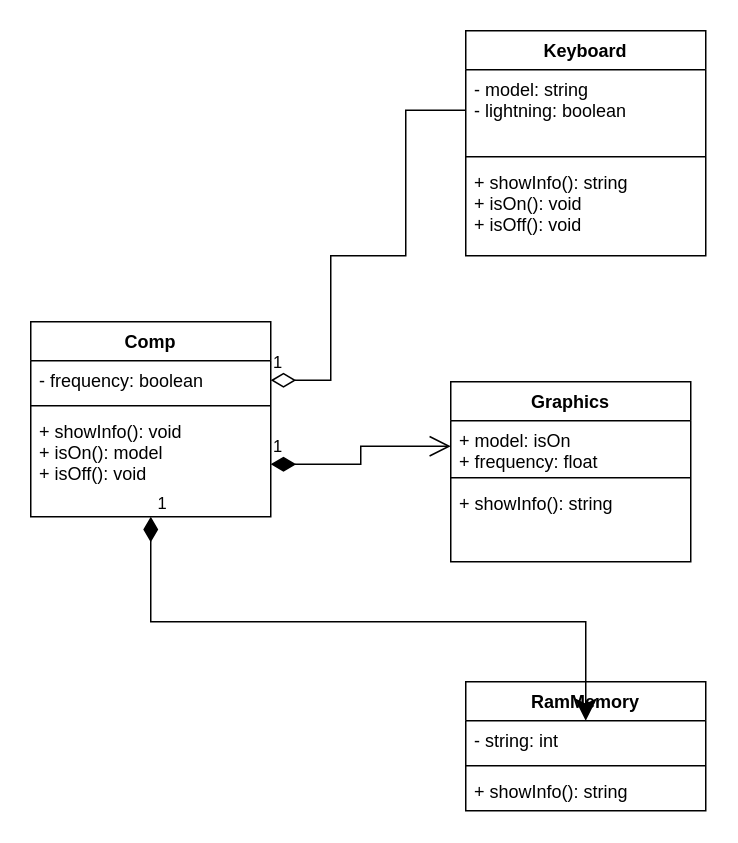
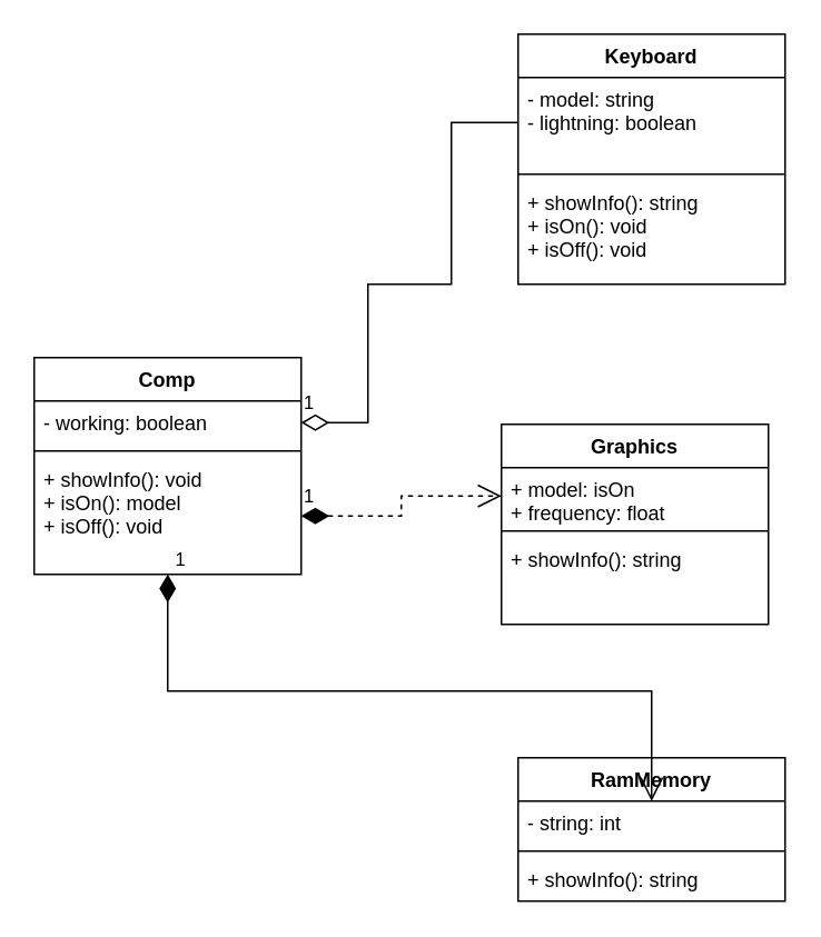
- <mxCell id="3" value="- frequency: boolean" style="text;strokeColor=none;fillColor=none;align=left;verticalAlign=top;spacingLeft=4;spacingRight=4;overflow=hidden;rotatable=0;points=[[0,0.5],[1,0.5]];portConstraint=eastwest;" vertex="1" parent="2"><mxGeometry y="26" width="160" height="26" as="geometry" /></mxCell>
+ <mxCell id="3" value="- working: boolean" style="text;strokeColor=none;fillColor=none;align=left;verticalAlign=top;spacingLeft=4;spacingRight=4;overflow=hidden;rotatable=0;points=[[0,0.5],[1,0.5]];portConstraint=eastwest;" vertex="1" parent="2"><mxGeometry y="26" width="160" height="26" as="geometry" /></mxCell>
- <mxCell id="18" value="1" style="endArrow=open;html=1;endSize=12;startArrow=diamondThin;startSize=14;startFill=1;edgeStyle=orthogonalEdgeStyle;align=left;verticalAlign=bottom;rounded=0;entryX=0;entryY=0.5;entryDx=0;entryDy=0;" edge="1" parent="1" source="5" target="11"><mxGeometry x="-1" y="3" relative="1" as="geometry"><mxPoint x="210" y="280" as="sourcePoint" /><mxPoint x="370" y="280" as="targetPoint" /></mxGeometry></mxCell>
+ <mxCell id="18" value="1" style="endArrow=open;html=1;endSize=12;startArrow=diamondThin;startSize=14;startFill=1;edgeStyle=orthogonalEdgeStyle;align=left;verticalAlign=bottom;rounded=0;entryX=0;entryY=0.5;entryDx=0;entryDy=0;dashed=1;" edge="1" parent="1" source="5" target="11"><mxGeometry x="-1" y="3" relative="1" as="geometry"><mxPoint x="210" y="280" as="sourcePoint" /><mxPoint x="370" y="280" as="targetPoint" /></mxGeometry></mxCell>
- <mxCell id="19" value="1" style="endArrow=classic;html=1;endSize=12;startArrow=diamondThin;startSize=14;startFill=1;edgeStyle=orthogonalEdgeStyle;align=left;verticalAlign=bottom;rounded=0;" edge="1" parent="1" source="5" target="15"><mxGeometry x="-1" y="3" relative="1" as="geometry"><mxPoint x="90" y="414" as="sourcePoint" /><mxPoint x="250" y="414" as="targetPoint" /><Array as="points"><mxPoint x="100" y="414" /><mxPoint x="390" y="414" /></Array></mxGeometry></mxCell>
+ <mxCell id="19" value="1" style="endArrow=open;html=1;endSize=12;startArrow=diamondThin;startSize=14;startFill=1;edgeStyle=orthogonalEdgeStyle;align=left;verticalAlign=bottom;rounded=0;" edge="1" parent="1" source="5" target="15"><mxGeometry x="-1" y="3" relative="1" as="geometry"><mxPoint x="90" y="414" as="sourcePoint" /><mxPoint x="250" y="414" as="targetPoint" /><Array as="points"><mxPoint x="100" y="414" /><mxPoint x="390" y="414" /></Array></mxGeometry></mxCell>
